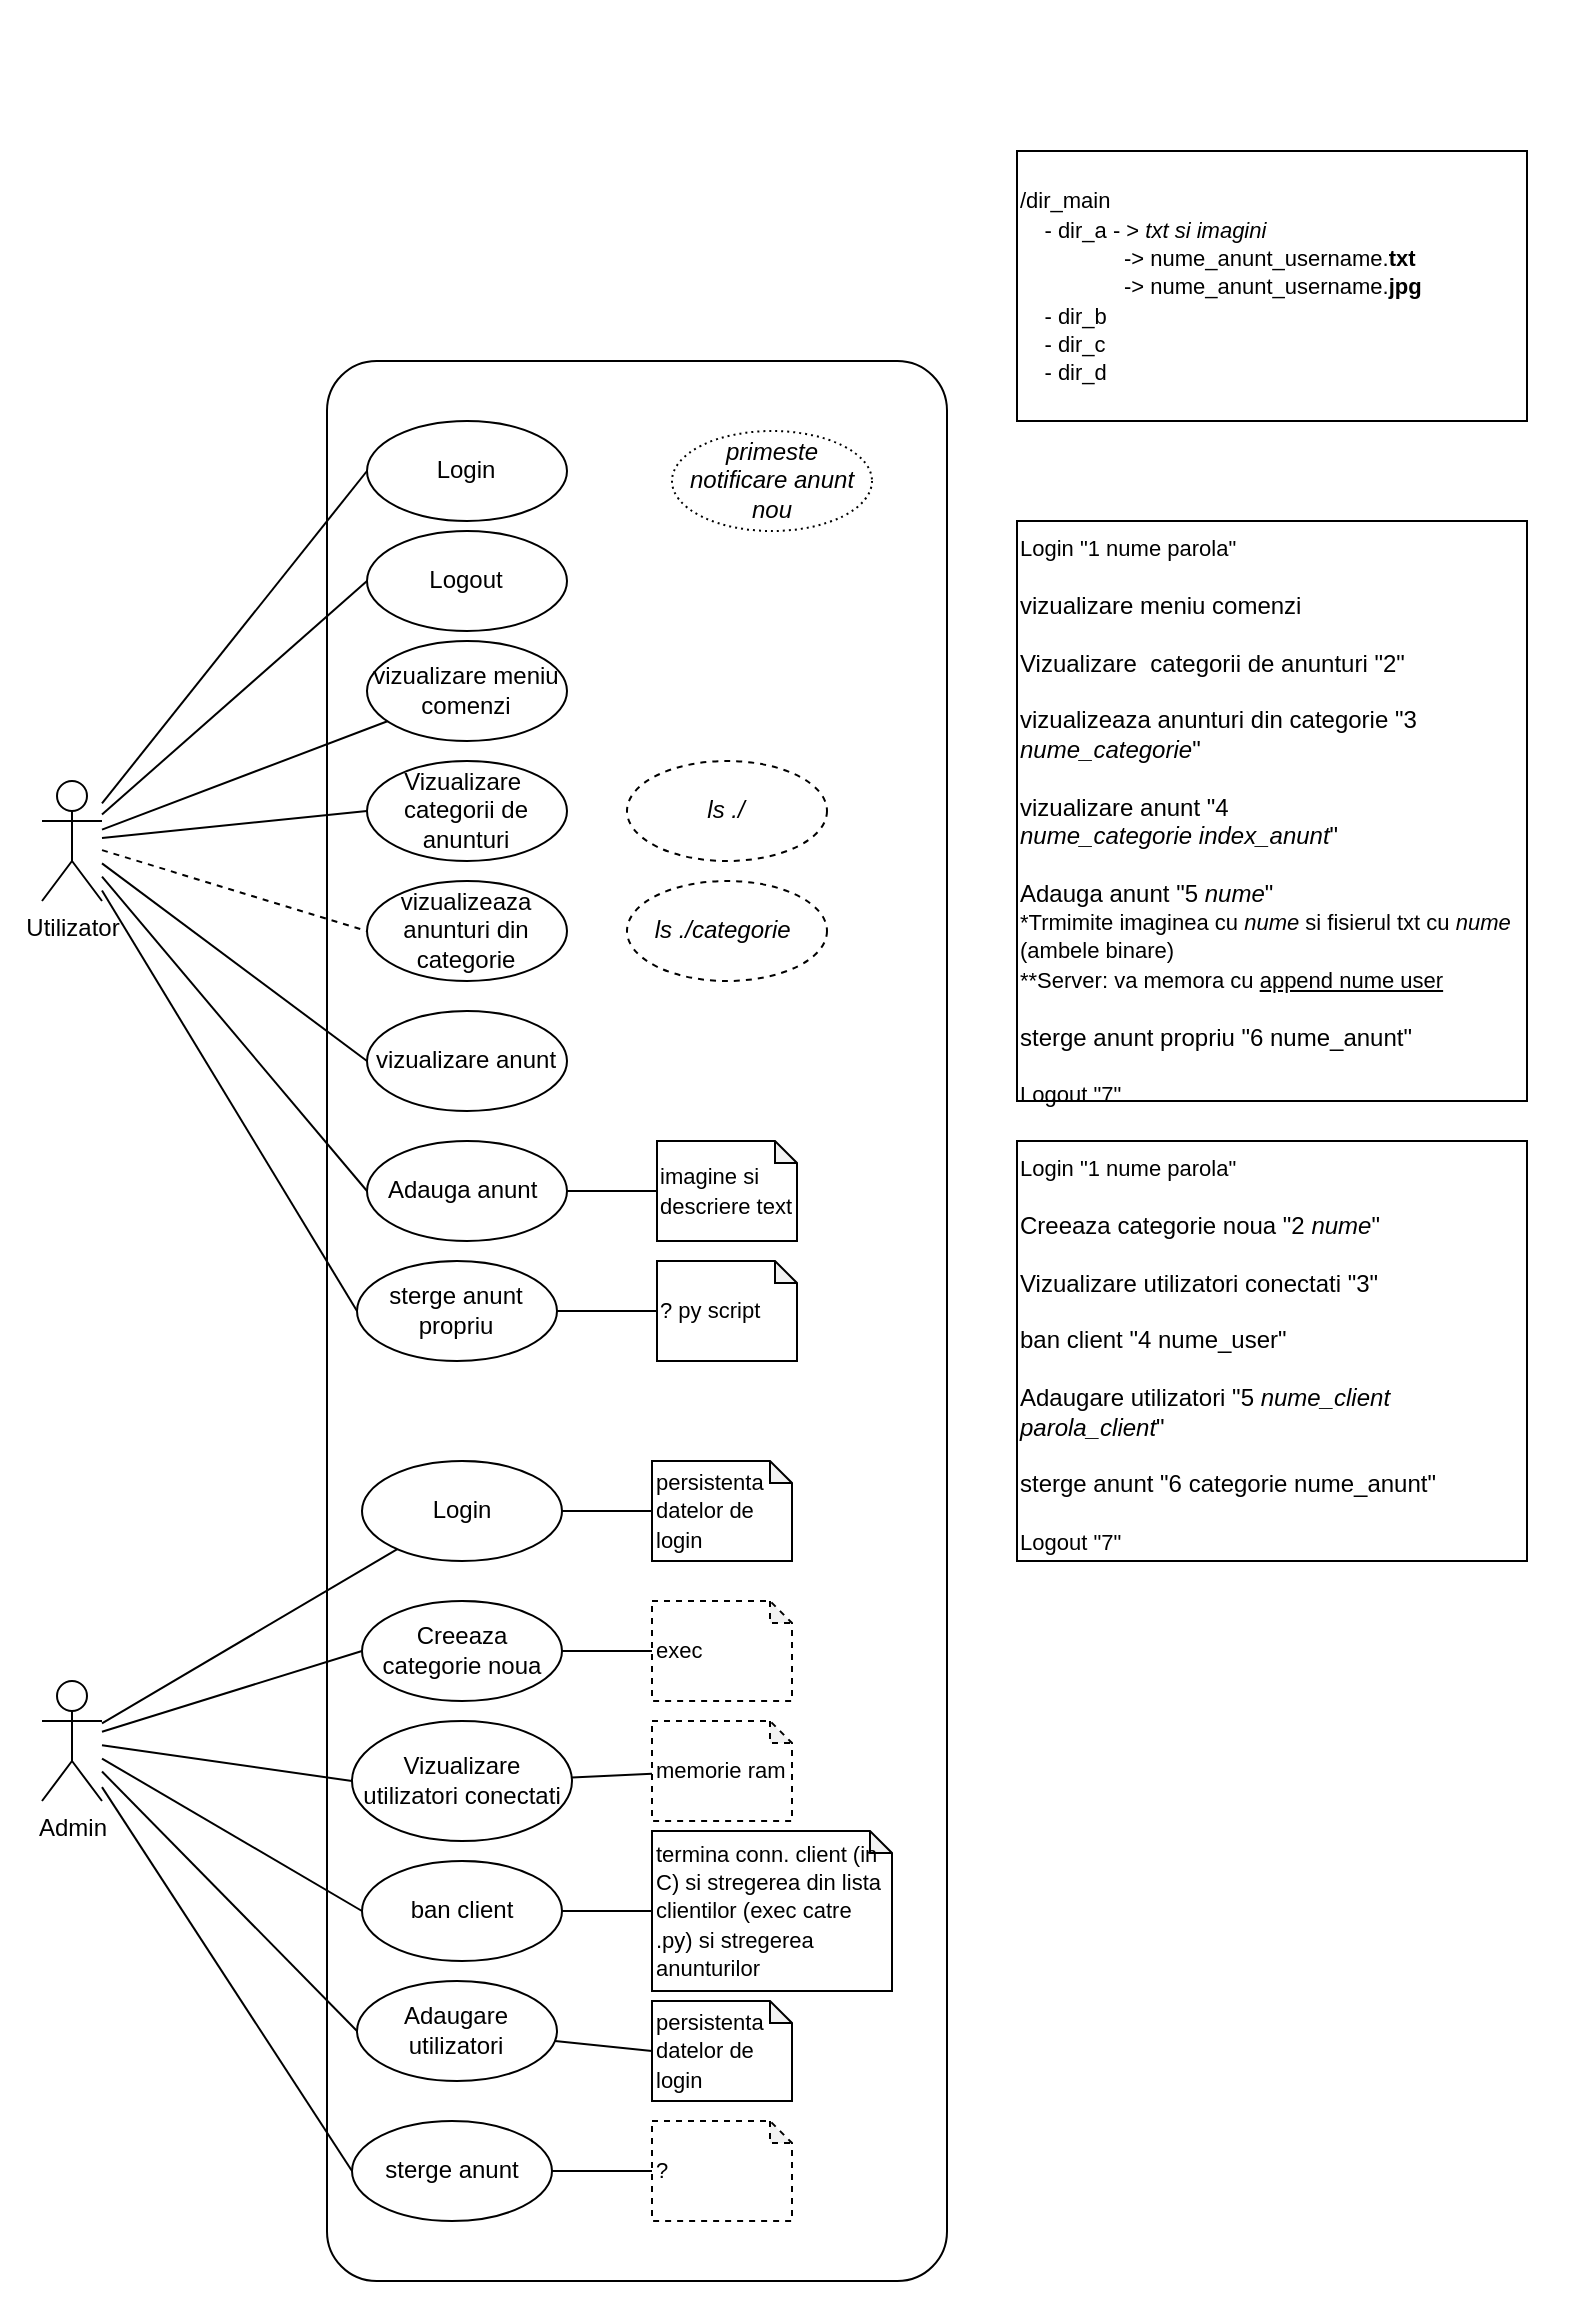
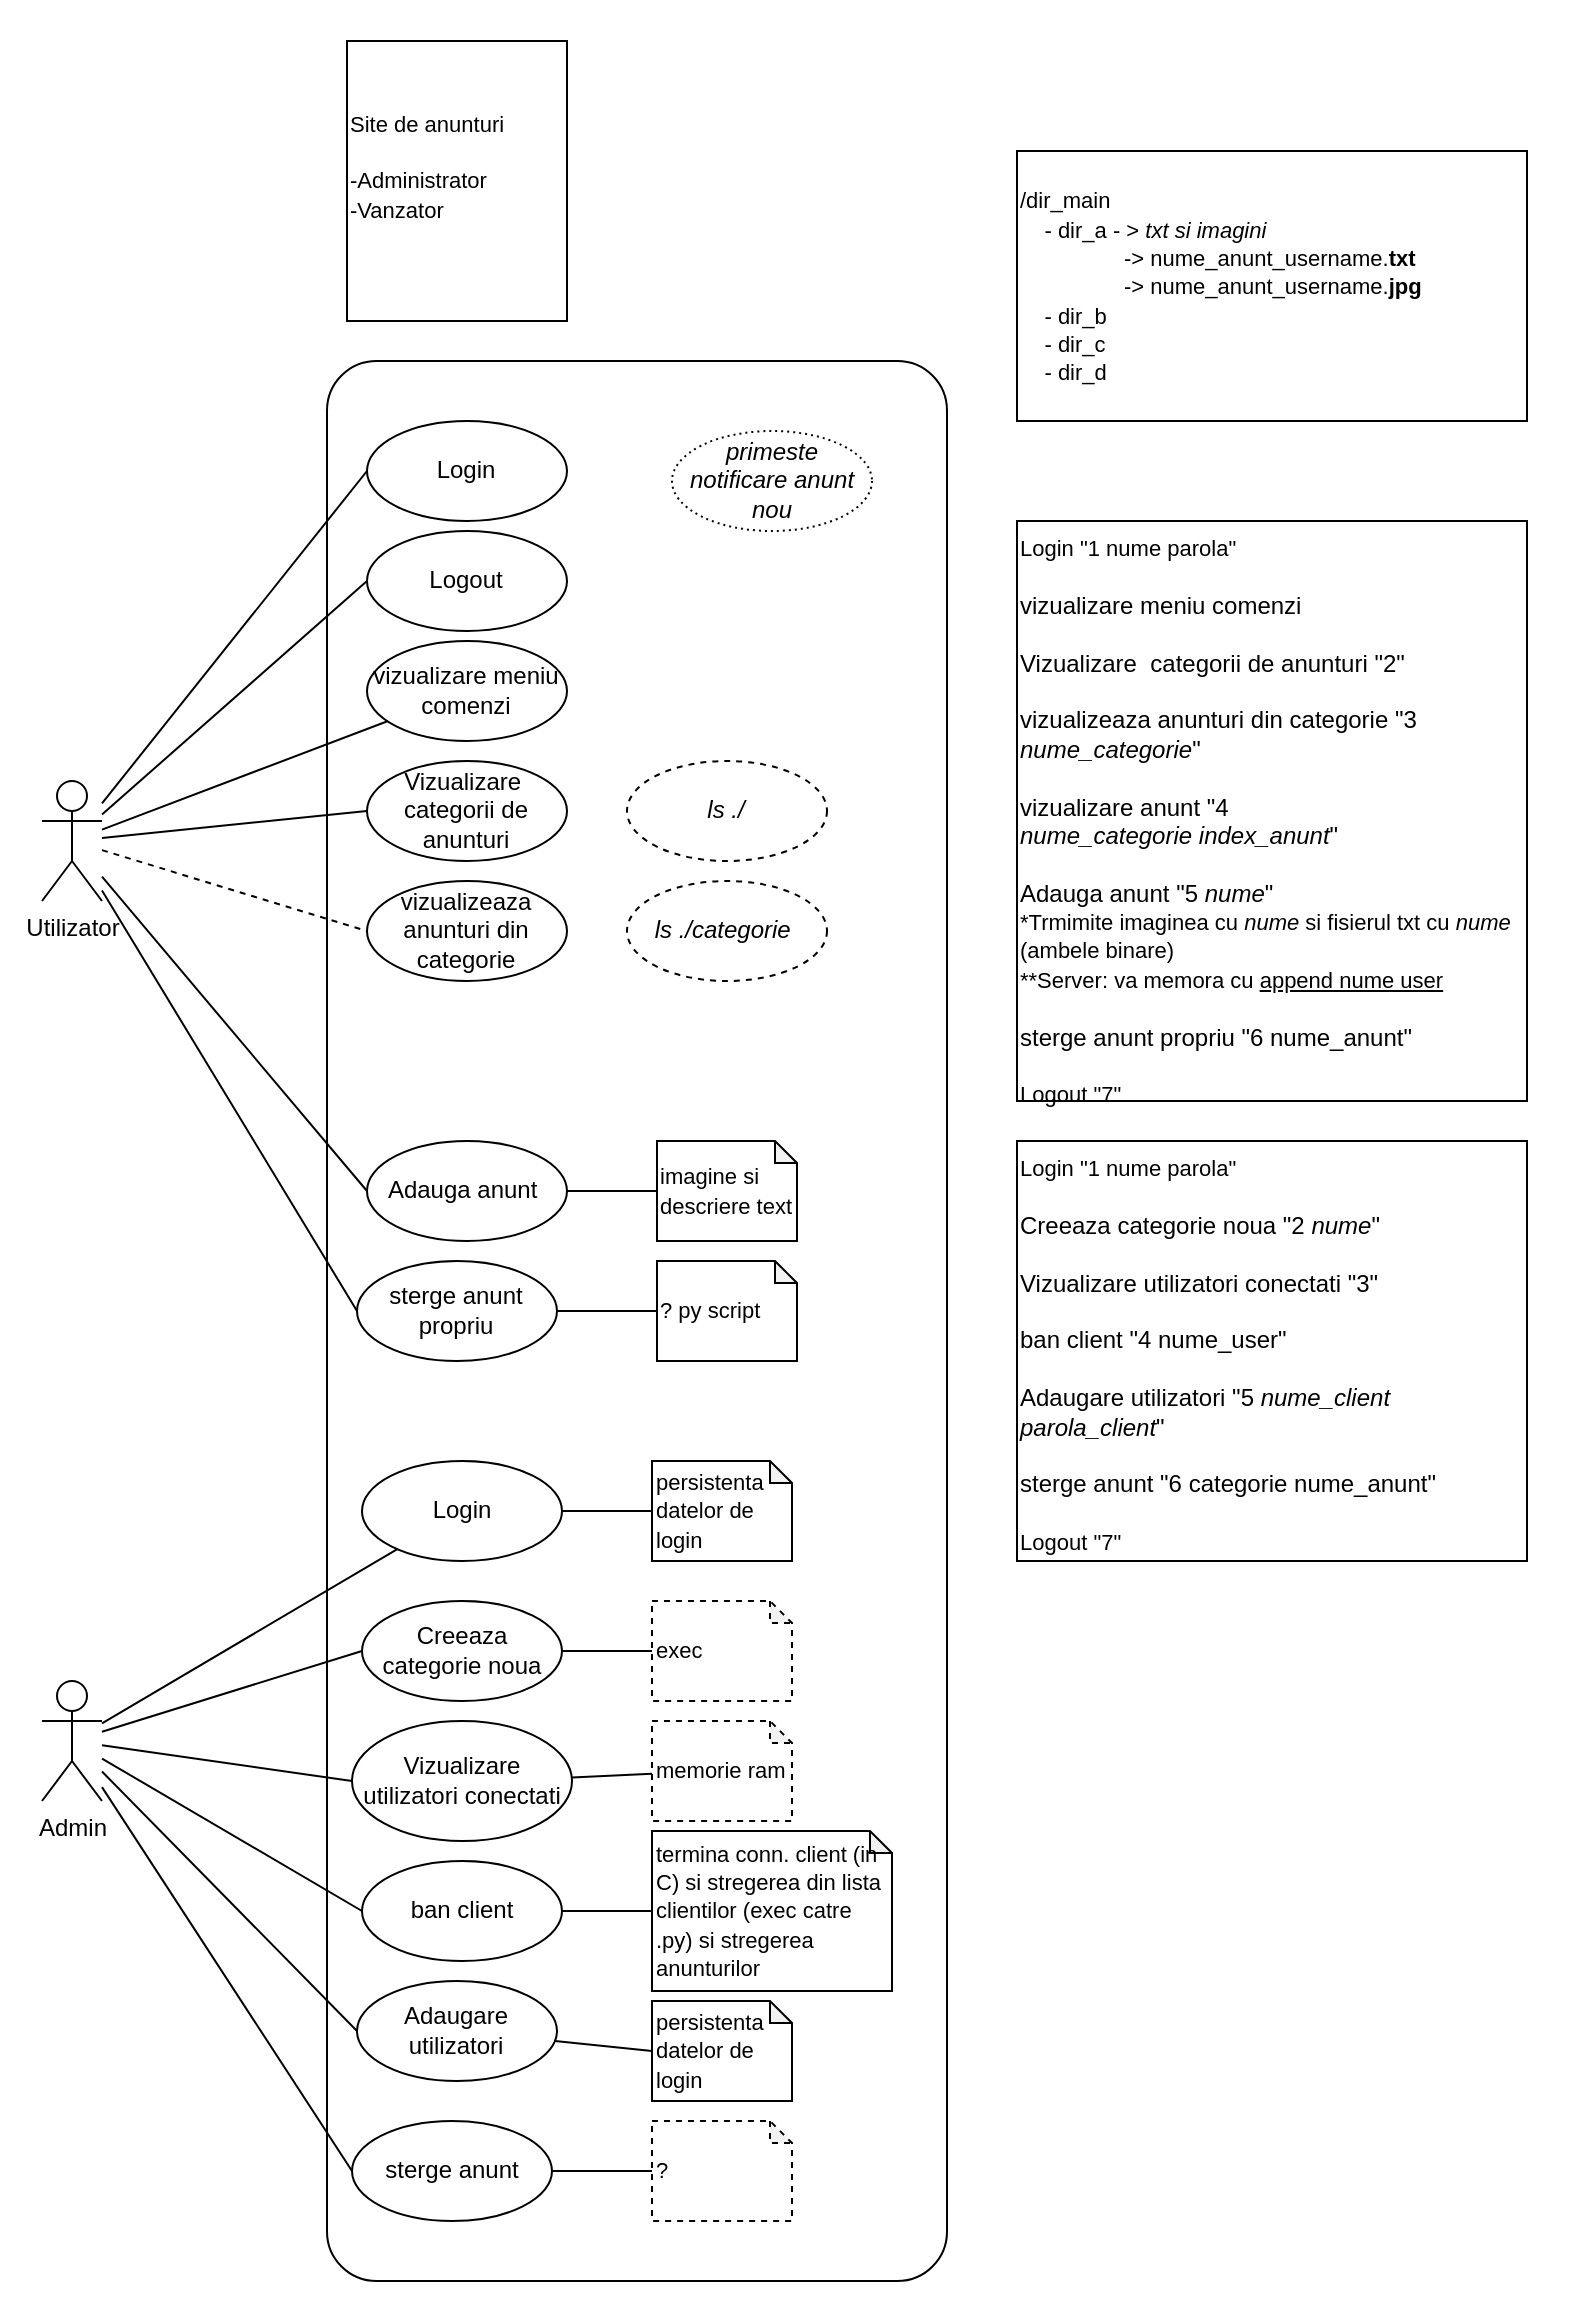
+ <mxCell id="42" value="&lt;font style=&quot;font-size: 11px&quot;&gt;Site de anunturi&lt;br&gt;&lt;br&gt;-Administrator&lt;br&gt;-Vanzator&lt;br&gt;&lt;br&gt;&lt;/font&gt;" style="shape=note;whiteSpace=wrap;html=1;backgroundOutline=1;darkOpacity=0.05;size=0;align=left;" parent="1" vertex="1"><mxGeometry x="173" y="20" width="110" height="140" as="geometry" /></mxCell>
- <mxCell id="17" style="edgeStyle=none;rounded=0;orthogonalLoop=1;jettySize=auto;html=1;entryX=0;entryY=0.5;entryDx=0;entryDy=0;endArrow=none;endFill=0;" parent="1" source="18" target="52" edge="1"><mxGeometry relative="1" as="geometry" /></mxCell>
- <mxCell id="52" value="vizualizare anunt" style="ellipse;whiteSpace=wrap;html=1;fillColor=none;" parent="1" vertex="1"><mxGeometry x="183" y="505" width="100" height="50" as="geometry" /></mxCell>
